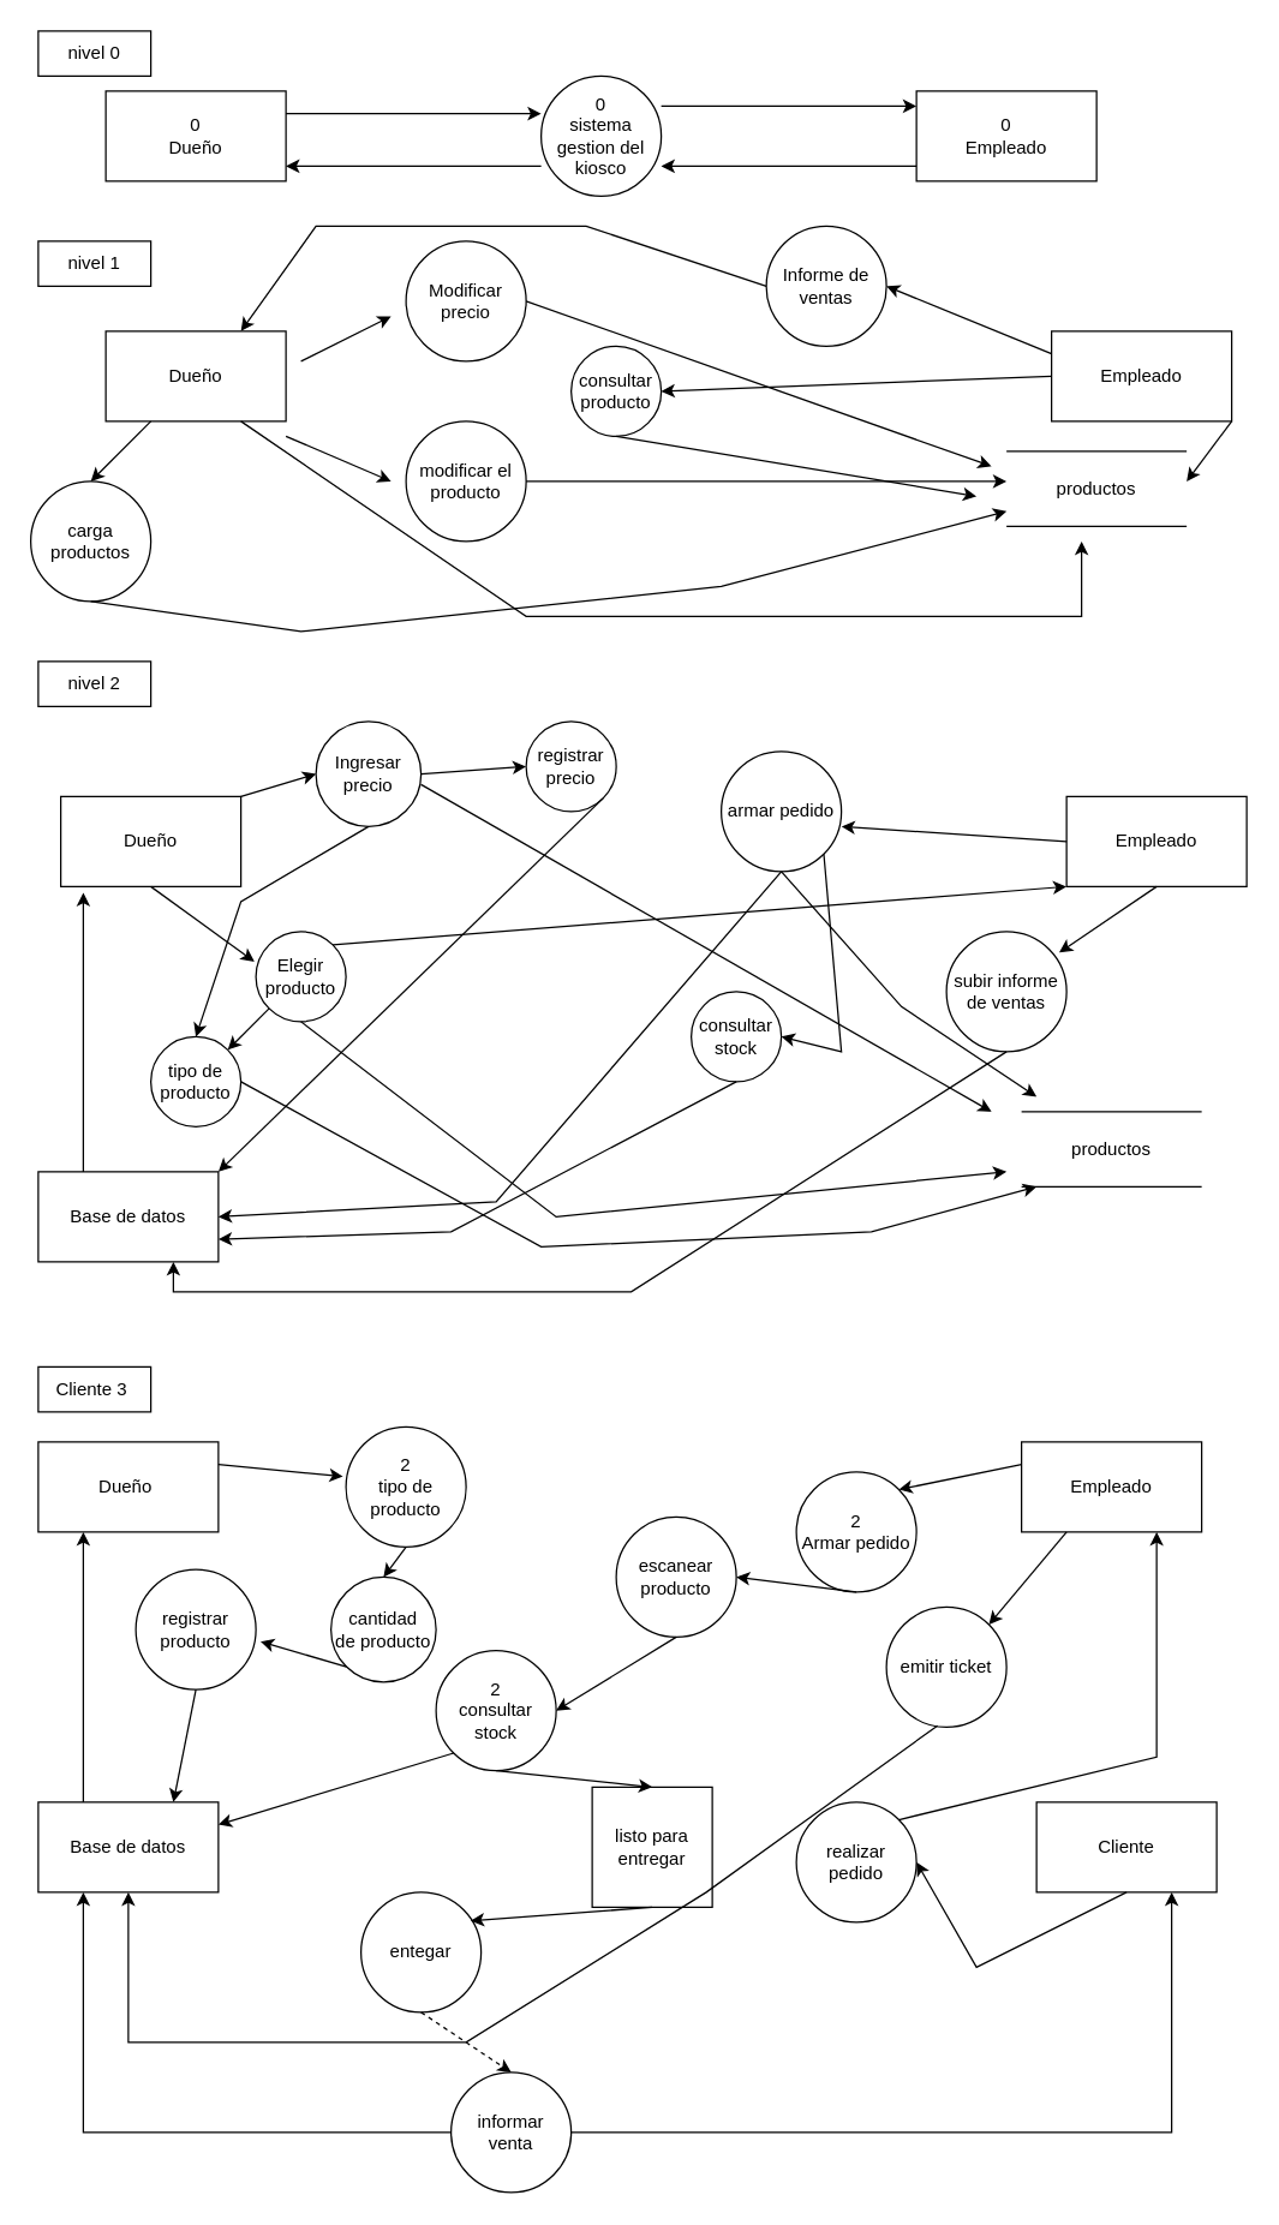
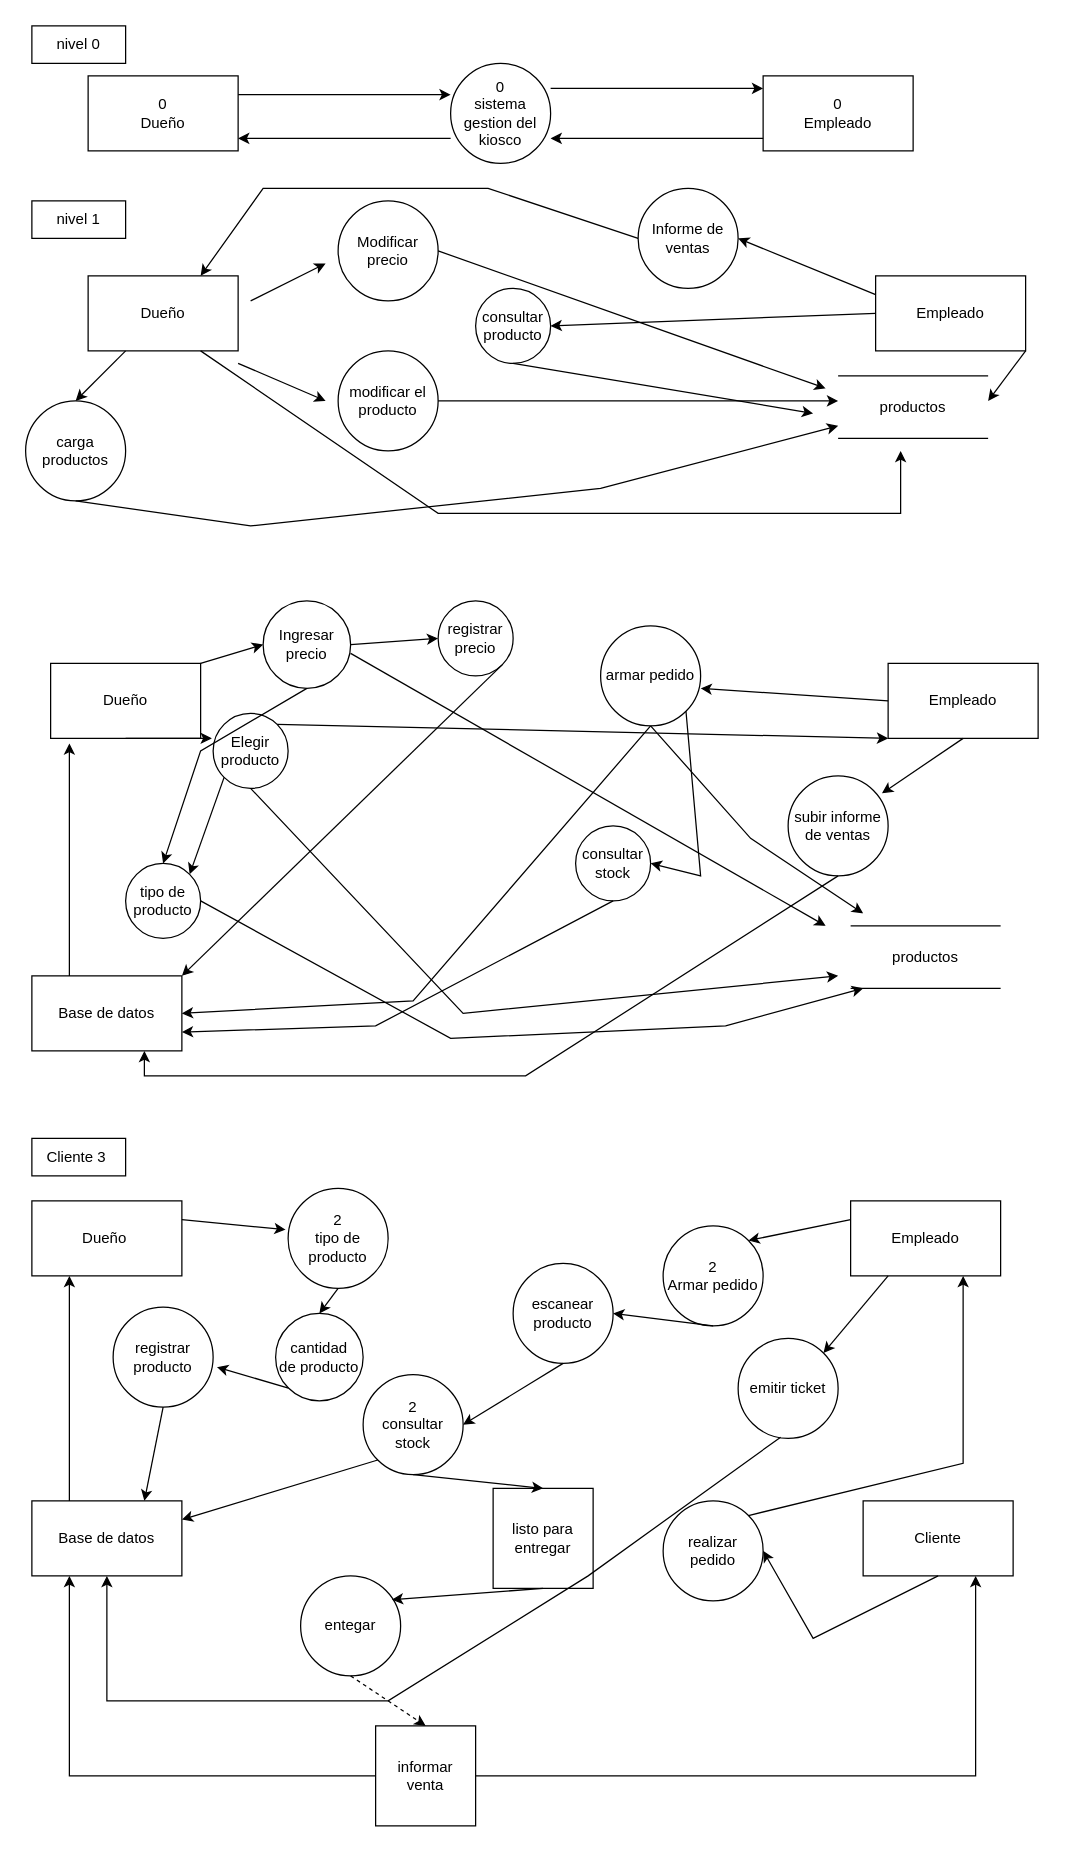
- <mxCell id="22" value="nivel 2" style="rounded=0;whiteSpace=wrap;html=1;" parent="1" vertex="1"><mxGeometry x="25" y="440" width="75" height="30" as="geometry" /></mxCell>
- <mxCell id="36" value="Elegir producto" style="ellipse;whiteSpace=wrap;html=1;aspect=fixed;" vertex="1" parent="1"><mxGeometry x="170" y="620" width="60" height="60" as="geometry" /></mxCell>
+ <mxCell id="36" value="Elegir producto" style="ellipse;whiteSpace=wrap;html=1;aspect=fixed;" vertex="1" parent="1"><mxGeometry x="170" y="570" width="60" height="60" as="geometry" /></mxCell>
- <mxCell id="89" value="informar&lt;br&gt;venta" style="ellipse;whiteSpace=wrap;html=1;aspect=fixed;" vertex="1" parent="1"><mxGeometry x="300" y="1380" width="80" height="80" as="geometry" /></mxCell>
+ <mxCell id="89" value="informar&lt;br&gt;venta" style="whiteSpace=wrap;html=1;aspect=fixed;rounded=0;" vertex="1" parent="1"><mxGeometry x="300" y="1380" width="80" height="80" as="geometry" /></mxCell>
